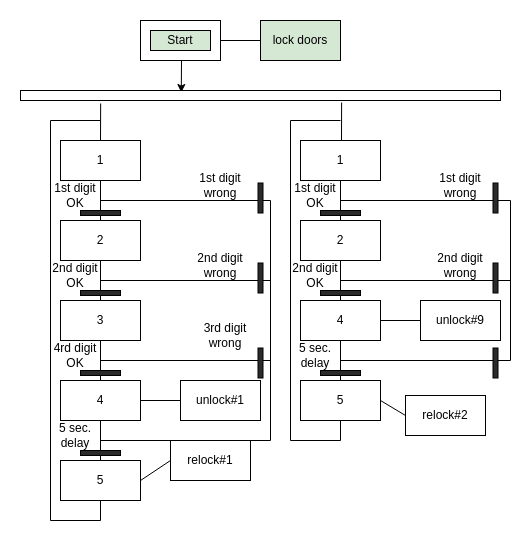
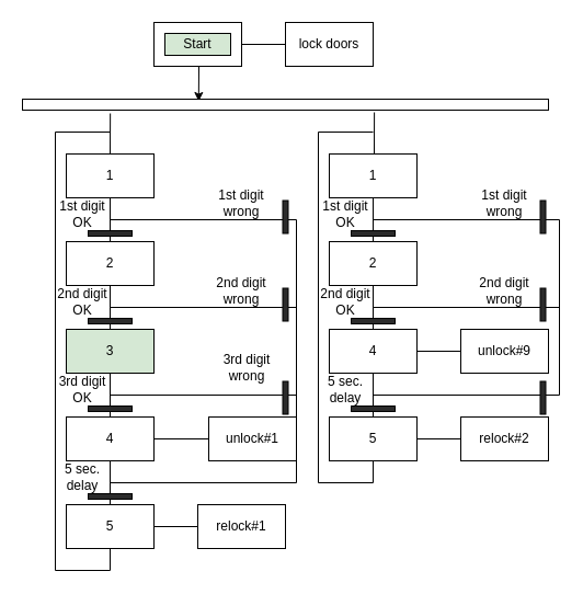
- <mxCell id="5" value="lock doors" style="rounded=0;whiteSpace=wrap;html=1;fillColor=#d5e8d4;" vertex="1" parent="1"><mxGeometry x="260" y="20" width="80" height="40" as="geometry" /></mxCell>
+ <mxCell id="5" value="lock doors" style="rounded=0;whiteSpace=wrap;html=1;" vertex="1" parent="1"><mxGeometry x="260" y="20" width="80" height="40" as="geometry" /></mxCell>
- <mxCell id="12" value="3" style="rounded=0;whiteSpace=wrap;html=1;" vertex="1" parent="1"><mxGeometry x="60" y="300" width="80" height="40" as="geometry" /></mxCell>
+ <mxCell id="12" value="3" style="rounded=0;whiteSpace=wrap;html=1;fillColor=#d5e8d4;" vertex="1" parent="1"><mxGeometry x="60" y="300" width="80" height="40" as="geometry" /></mxCell>
- <mxCell id="56" value="4rd digit OK" style="text;html=1;strokeColor=none;fillColor=none;align=center;verticalAlign=middle;whiteSpace=wrap;rounded=0;fillStyle=solid;" vertex="1" parent="1"><mxGeometry x="50" y="340" width="50" height="30" as="geometry" /></mxCell>
+ <mxCell id="56" value="3rd digit OK" style="text;html=1;strokeColor=none;fillColor=none;align=center;verticalAlign=middle;whiteSpace=wrap;rounded=0;fillStyle=solid;" vertex="1" parent="1"><mxGeometry x="50" y="340" width="50" height="30" as="geometry" /></mxCell>
- <mxCell id="17" value="unlock#1" style="rounded=0;whiteSpace=wrap;html=1;" vertex="1" parent="1"><mxGeometry x="180" y="380" width="80" height="40" as="geometry" /></mxCell>
+ <mxCell id="17" value="unlock#1" style="rounded=0;whiteSpace=wrap;html=1;" vertex="1" parent="1"><mxGeometry x="190" y="380" width="80" height="40" as="geometry" /></mxCell>
- <mxCell id="19" value="relock#2" style="rounded=0;whiteSpace=wrap;html=1;" vertex="1" parent="1"><mxGeometry x="405" y="395" width="80" height="40" as="geometry" /></mxCell>
+ <mxCell id="19" value="relock#2" style="rounded=0;whiteSpace=wrap;html=1;" vertex="1" parent="1"><mxGeometry x="420" y="380" width="80" height="40" as="geometry" /></mxCell>
- <mxCell id="18" value="relock#1" style="rounded=0;whiteSpace=wrap;html=1;" vertex="1" parent="1"><mxGeometry x="170" y="440" width="80" height="40" as="geometry" /></mxCell>
+ <mxCell id="18" value="relock#1" style="rounded=0;whiteSpace=wrap;html=1;" vertex="1" parent="1"><mxGeometry x="180" y="460" width="80" height="40" as="geometry" /></mxCell>
